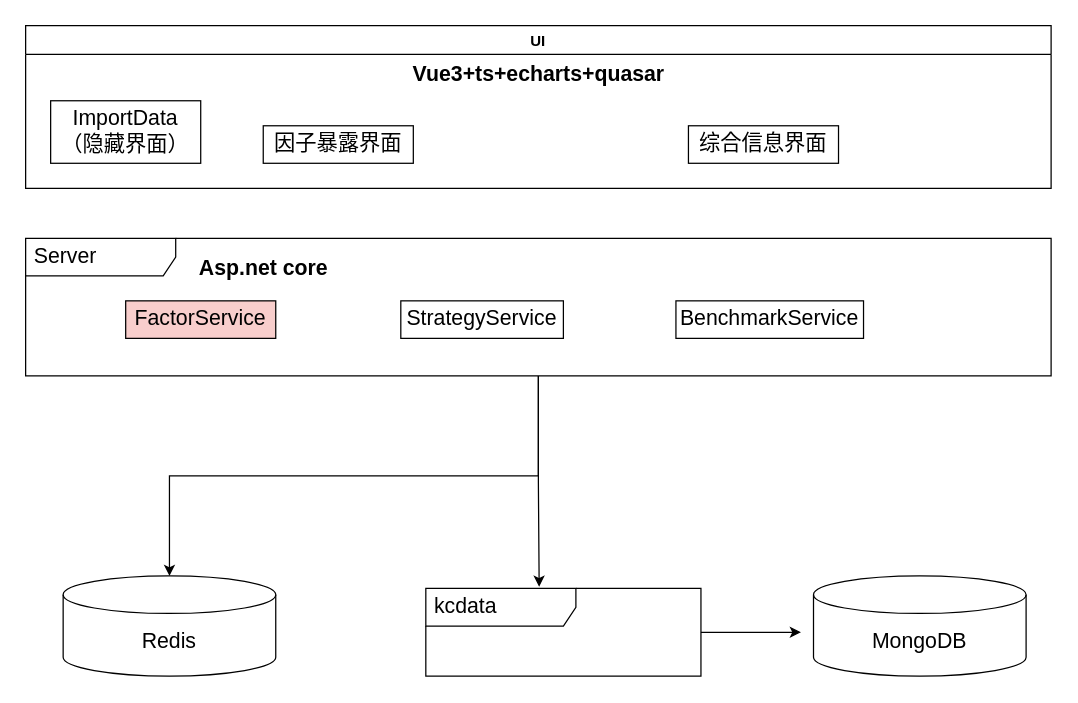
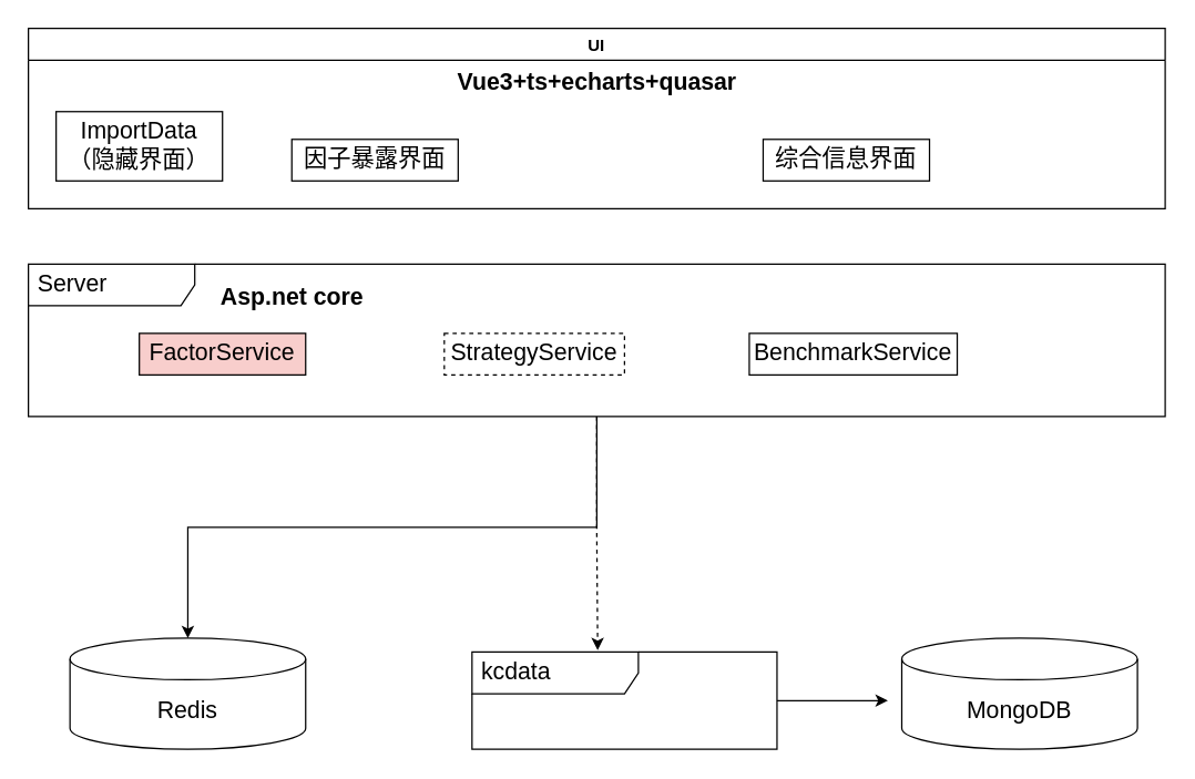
- <mxCell id="12" value="StrategyService" style="whiteSpace=wrap;html=1;align=center;treeFolding=1;treeMoving=1;newEdgeStyle={&quot;edgeStyle&quot;:&quot;elbowEdgeStyle&quot;,&quot;startArrow&quot;:&quot;none&quot;,&quot;endArrow&quot;:&quot;none&quot;};fontSize=17;" vertex="1" parent="1"><mxGeometry x="320" y="240" width="130" height="30" as="geometry" /></mxCell>
+ <mxCell id="12" value="StrategyService" style="whiteSpace=wrap;html=1;align=center;treeFolding=1;treeMoving=1;newEdgeStyle={&quot;edgeStyle&quot;:&quot;elbowEdgeStyle&quot;,&quot;startArrow&quot;:&quot;none&quot;,&quot;endArrow&quot;:&quot;none&quot;};fontSize=17;dashed=1;" vertex="1" parent="1"><mxGeometry x="320" y="240" width="130" height="30" as="geometry" /></mxCell>
- <mxCell id="7" style="edgeStyle=orthogonalEdgeStyle;rounded=0;orthogonalLoop=1;jettySize=auto;html=1;entryX=0.412;entryY=-0.019;entryDx=0;entryDy=0;entryPerimeter=0;fontSize=17;" edge="1" parent="1" source="9" target="17"><mxGeometry relative="1" as="geometry" /></mxCell>
+ <mxCell id="7" style="edgeStyle=orthogonalEdgeStyle;rounded=0;orthogonalLoop=1;jettySize=auto;html=1;entryX=0.412;entryY=-0.019;entryDx=0;entryDy=0;entryPerimeter=0;fontSize=17;dashed=1;" edge="1" parent="1" source="9" target="17"><mxGeometry relative="1" as="geometry" /></mxCell>
